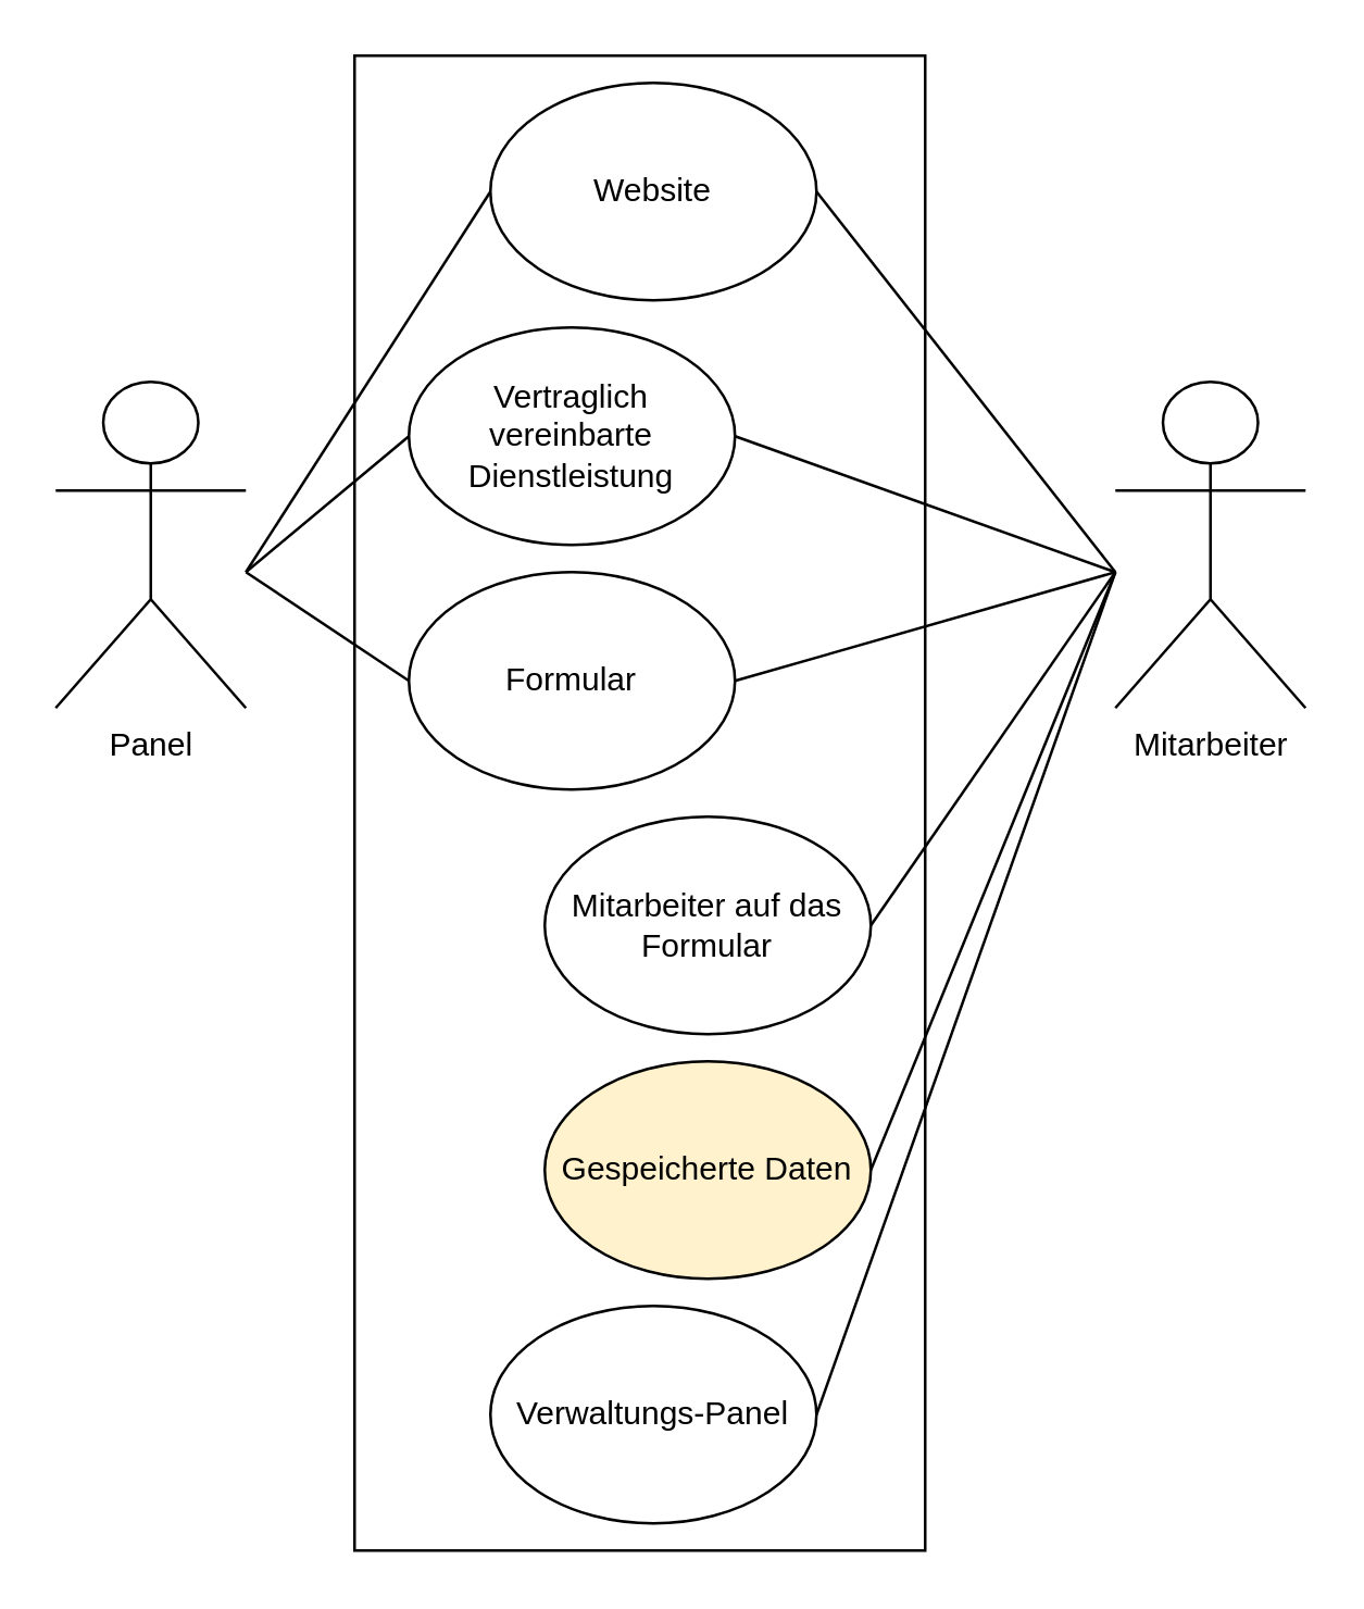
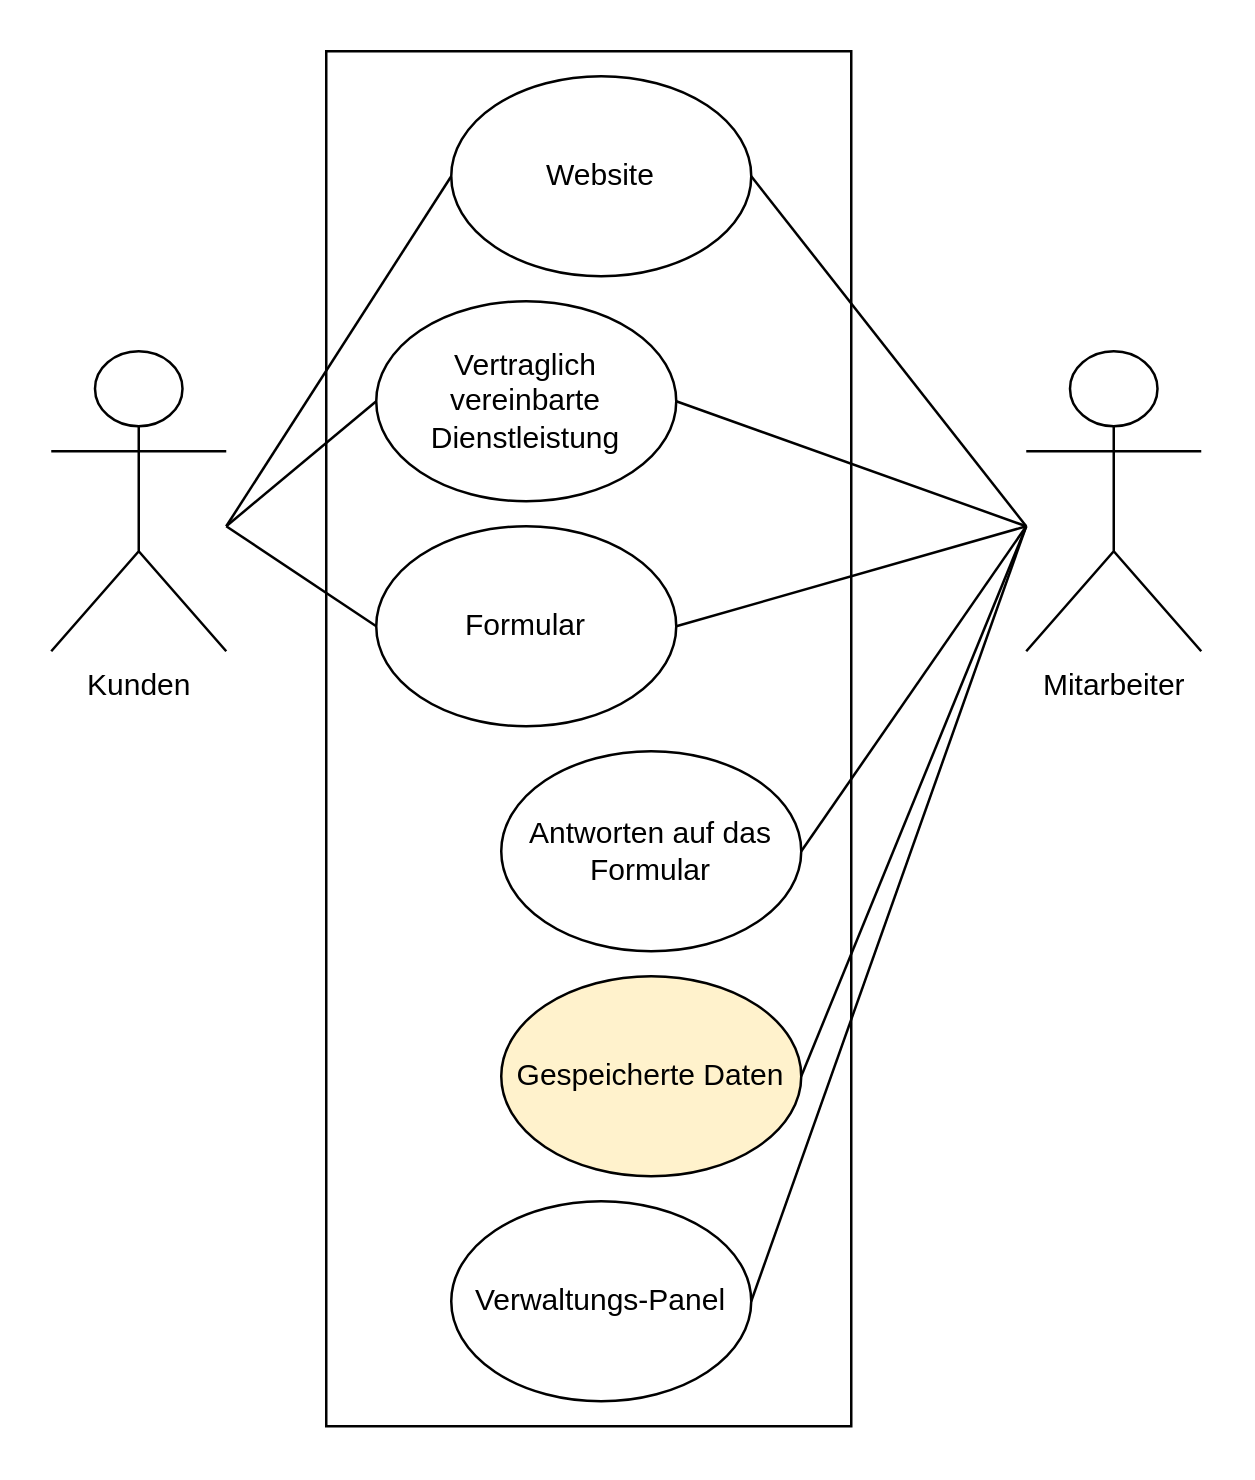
- <mxCell id="4" value="Panel" style="shape=umlActor;verticalLabelPosition=bottom;verticalAlign=top;html=1;outlineConnect=0;" vertex="1" parent="1"><mxGeometry x="20" y="140" width="70" height="120" as="geometry" /></mxCell>
+ <mxCell id="4" value="Kunden" style="shape=umlActor;verticalLabelPosition=bottom;verticalAlign=top;html=1;outlineConnect=0;" vertex="1" parent="1"><mxGeometry x="20" y="140" width="70" height="120" as="geometry" /></mxCell>
- <mxCell id="8" value="Mitarbeiter auf das Formular" style="ellipse;whiteSpace=wrap;html=1;" vertex="1" parent="1"><mxGeometry x="200" y="300" width="120" height="80" as="geometry" /></mxCell>
+ <mxCell id="8" value="Antworten auf das Formular" style="ellipse;whiteSpace=wrap;html=1;" vertex="1" parent="1"><mxGeometry x="200" y="300" width="120" height="80" as="geometry" /></mxCell>
